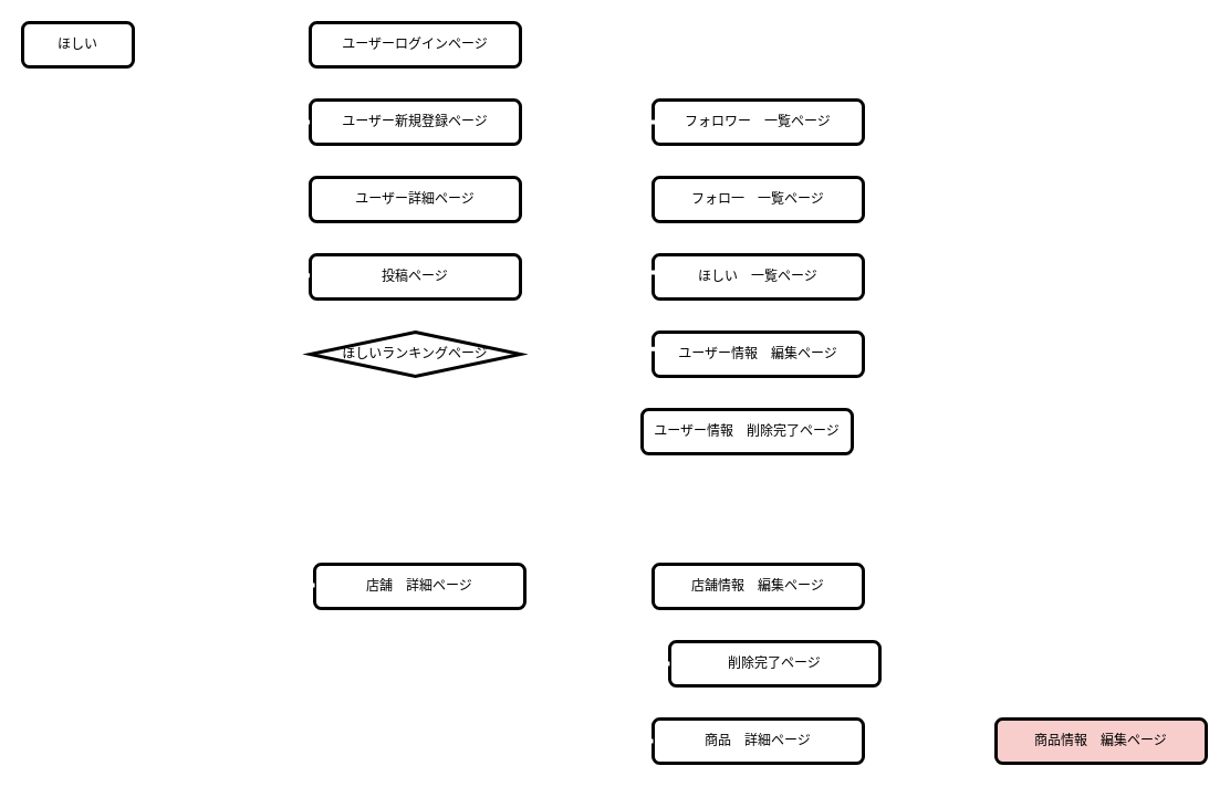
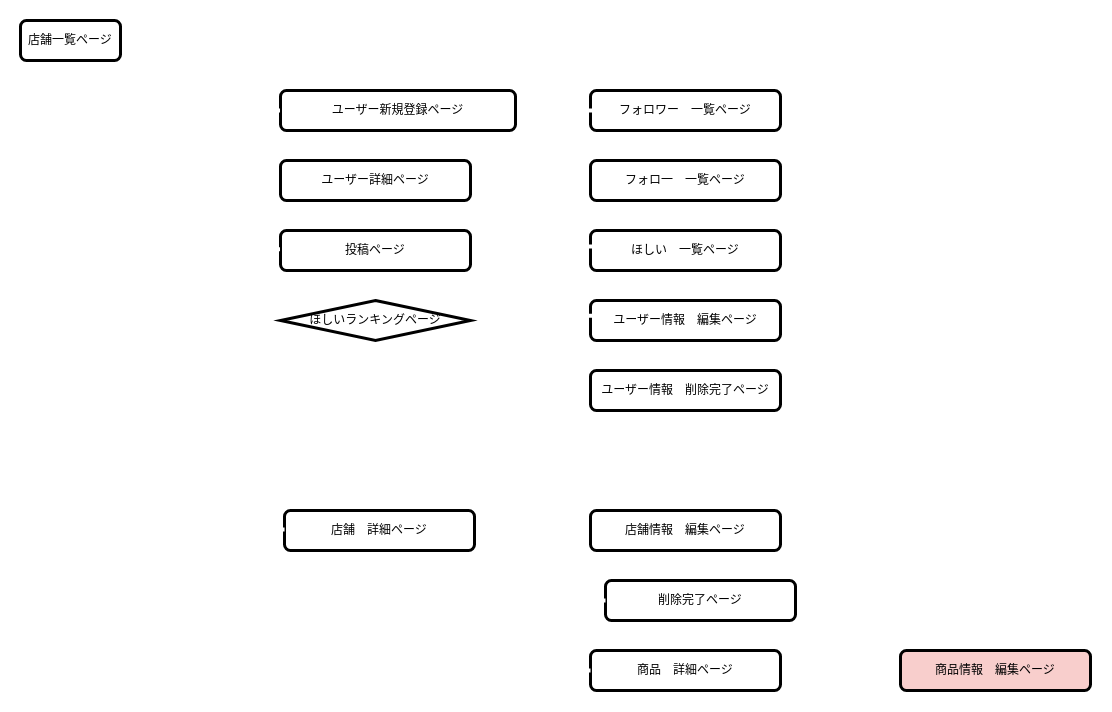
- <mxCell id="2" value="ほしい" style="whiteSpace=wrap;html=1;align=center;rounded=1;strokeWidth=3;" parent="1" vertex="1"><mxGeometry x="20" y="20" width="100" height="40" as="geometry" /></mxCell>
+ <mxCell id="2" value="店舗一覧ページ" style="whiteSpace=wrap;html=1;align=center;rounded=1;strokeWidth=3;" parent="1" vertex="1"><mxGeometry x="20" y="20" width="100" height="40" as="geometry" /></mxCell>
- <mxCell id="3" value="ユーザーログインページ" style="whiteSpace=wrap;html=1;align=center;rounded=1;strokeWidth=3;" parent="1" vertex="1"><mxGeometry x="280" y="20" width="190" height="40" as="geometry" /></mxCell>
- <mxCell id="5" value="ユーザー新規登録ページ" style="whiteSpace=wrap;html=1;align=center;rounded=1;strokeWidth=3;" parent="1" vertex="1"><mxGeometry x="280" y="90" width="190" height="40" as="geometry" /></mxCell>
+ <mxCell id="5" value="ユーザー新規登録ページ" style="whiteSpace=wrap;html=1;align=center;rounded=1;strokeWidth=3;" parent="1" vertex="1"><mxGeometry x="280" y="90" width="235" height="40" as="geometry" /></mxCell>
- <mxCell id="16" value="ユーザー情報　削除完了ページ" style="whiteSpace=wrap;html=1;align=center;rounded=1;strokeWidth=3;" parent="1" vertex="1"><mxGeometry x="580" y="370" width="190" height="40" as="geometry" /></mxCell>
+ <mxCell id="16" value="ユーザー情報　削除完了ページ" style="whiteSpace=wrap;html=1;align=center;rounded=1;strokeWidth=3;" parent="1" vertex="1"><mxGeometry x="590" y="370" width="190" height="40" as="geometry" /></mxCell>
